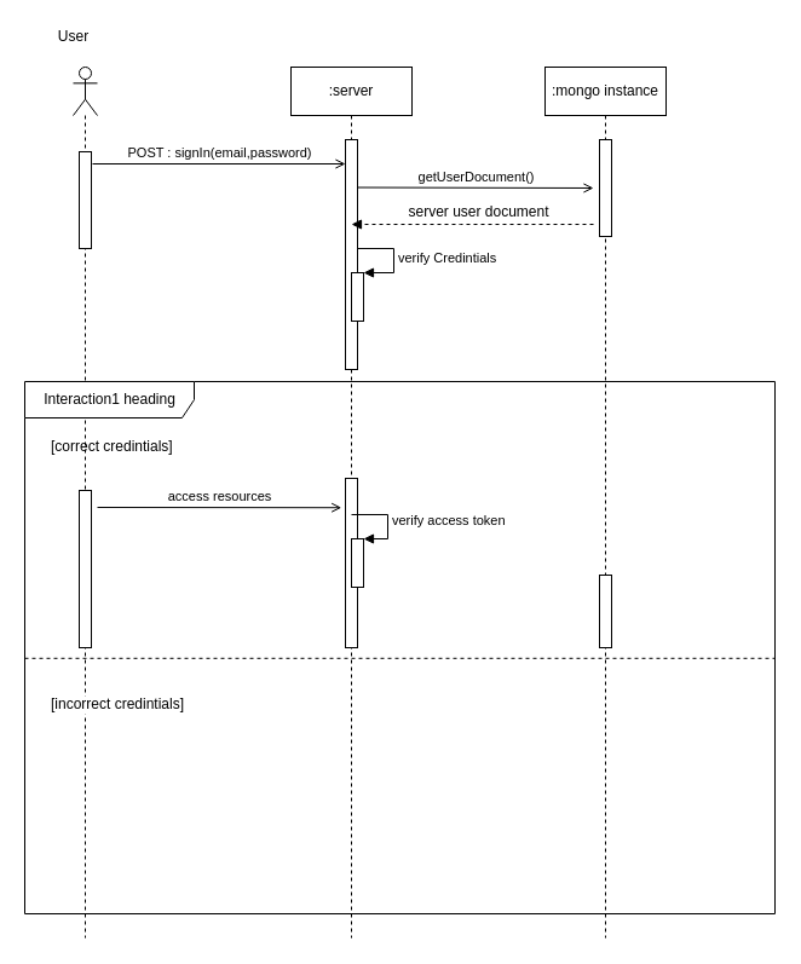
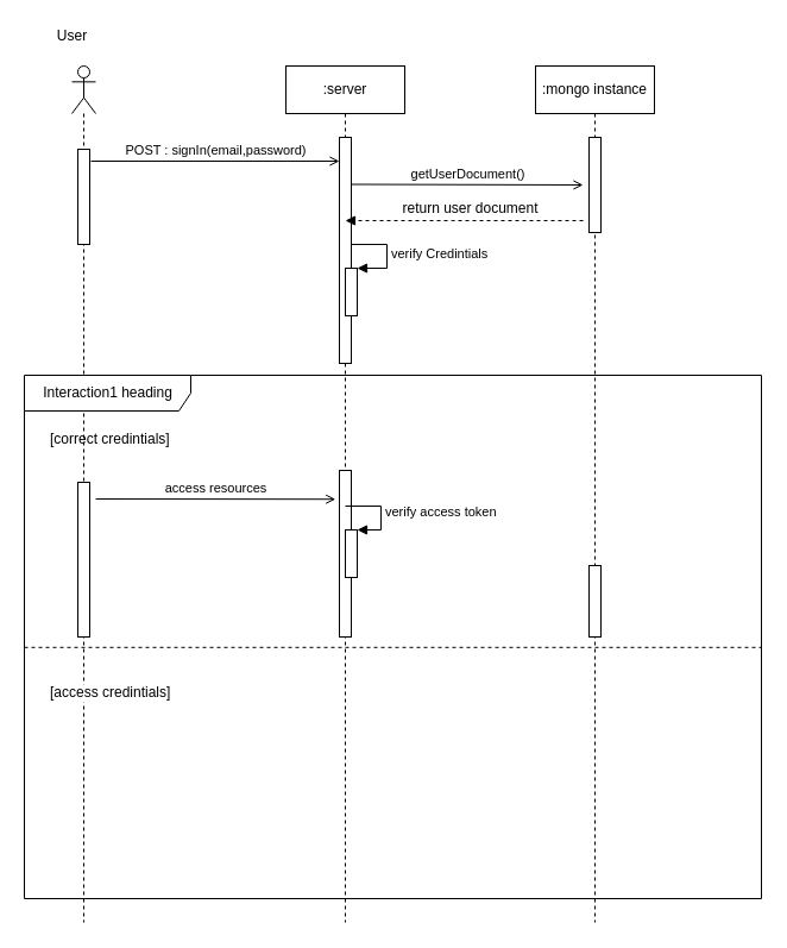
- <mxCell id="22" value="server user document" style="text;html=1;align=center;verticalAlign=middle;resizable=0;points=[];autosize=1;strokeColor=none;fillColor=none;" parent="1" vertex="1"><mxGeometry x="330" y="165" width="130" height="20" as="geometry" /></mxCell>
+ <mxCell id="22" value="return user document" style="text;html=1;align=center;verticalAlign=middle;resizable=0;points=[];autosize=1;strokeColor=none;fillColor=none;" parent="1" vertex="1"><mxGeometry x="330" y="165" width="130" height="20" as="geometry" /></mxCell>
- <mxCell id="21" value="[incorrect credintials]" style="line;strokeWidth=1;dashed=1;labelPosition=center;verticalLabelPosition=bottom;align=left;verticalAlign=top;spacingLeft=20;spacingTop=15;" parent="19" vertex="1"><mxGeometry y="220" width="620" height="17.6" as="geometry" /></mxCell>
+ <mxCell id="21" value="[access credintials]" style="line;strokeWidth=1;dashed=1;labelPosition=center;verticalLabelPosition=bottom;align=left;verticalAlign=top;spacingLeft=20;spacingTop=15;" parent="19" vertex="1"><mxGeometry y="220" width="620" height="17.6" as="geometry" /></mxCell>
